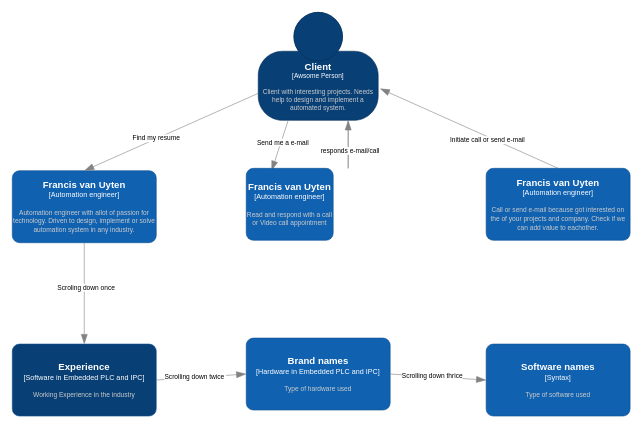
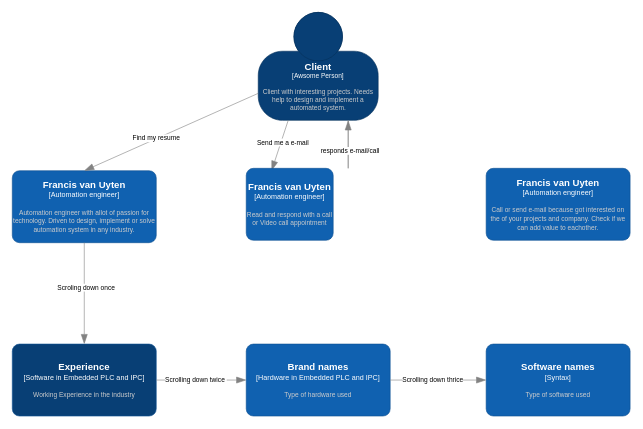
- <mxCell id="17" value="" style="endArrow=blockThin;html=1;fontSize=10;fontColor=#404040;strokeWidth=1;endFill=1;strokeColor=#828282;elbow=vertical;metaEdit=1;endSize=14;startSize=14;jumpStyle=arc;jumpSize=16;rounded=0;entryX=1.015;entryY=0.706;entryDx=0;entryDy=0;entryPerimeter=0;exitX=0.5;exitY=0;exitDx=0;exitDy=0;exitPerimeter=0;" edge="1" parent="1" source="20" target="2"><mxGeometry width="240" relative="1" as="geometry"><mxPoint x="750" y="270" as="sourcePoint" /><mxPoint x="750" y="180" as="targetPoint" /></mxGeometry></mxCell>
- <mxCell id="18" value="Initiate call or send e-mail" style="edgeLabel;html=1;align=center;verticalAlign=middle;resizable=0;points=[];" vertex="1" connectable="0" parent="17"><mxGeometry x="-0.129" y="2" relative="1" as="geometry"><mxPoint x="12" y="9" as="offset" /></mxGeometry></mxCell>
- <mxCell id="11" value="&lt;font style=&quot;font-size: 16px&quot;&gt;&lt;b&gt;Brand names&lt;/b&gt;&lt;/font&gt;&lt;div&gt;[Hardware in Embedded PLC and IPC]&lt;/div&gt;&lt;br&gt;&lt;div&gt;&lt;font style=&quot;font-size: 11px&quot;&gt;&lt;font color=&quot;#cccccc&quot;&gt;Type of hardware used &lt;/font&gt;&lt;/div&gt;" style="rounded=1;whiteSpace=wrap;html=1;labelBackgroundColor=none;fillColor=#1061B0;fontColor=#ffffff;align=center;arcSize=10;strokeColor=#0D5091;metaEdit=1;resizable=0;points=[[0.25,0,0],[0.5,0,0],[0.75,0,0],[1,0.25,0],[1,0.5,0],[1,0.75,0],[0.75,1,0],[0.5,1,0],[0.25,1,0],[0,0.75,0],[0,0.5,0],[0,0.25,0]];" vertex="1" parent="1"><mxGeometry x="410" y="563" width="240" height="120" as="geometry" /></mxCell>
+ <mxCell id="11" value="&lt;font style=&quot;font-size: 16px&quot;&gt;&lt;b&gt;Brand names&lt;/b&gt;&lt;/font&gt;&lt;div&gt;[Hardware in Embedded PLC and IPC]&lt;/div&gt;&lt;br&gt;&lt;div&gt;&lt;font style=&quot;font-size: 11px&quot;&gt;&lt;font color=&quot;#cccccc&quot;&gt;Type of hardware used &lt;/font&gt;&lt;/div&gt;" style="rounded=1;whiteSpace=wrap;html=1;labelBackgroundColor=none;fillColor=#1061B0;fontColor=#ffffff;align=center;arcSize=10;strokeColor=#0D5091;metaEdit=1;resizable=0;points=[[0.25,0,0],[0.5,0,0],[0.75,0,0],[1,0.25,0],[1,0.5,0],[1,0.75,0],[0.75,1,0],[0.5,1,0],[0.25,1,0],[0,0.75,0],[0,0.5,0],[0,0.25,0]];" vertex="1" parent="1"><mxGeometry x="410" y="573" width="240" height="120" as="geometry" /></mxCell>
